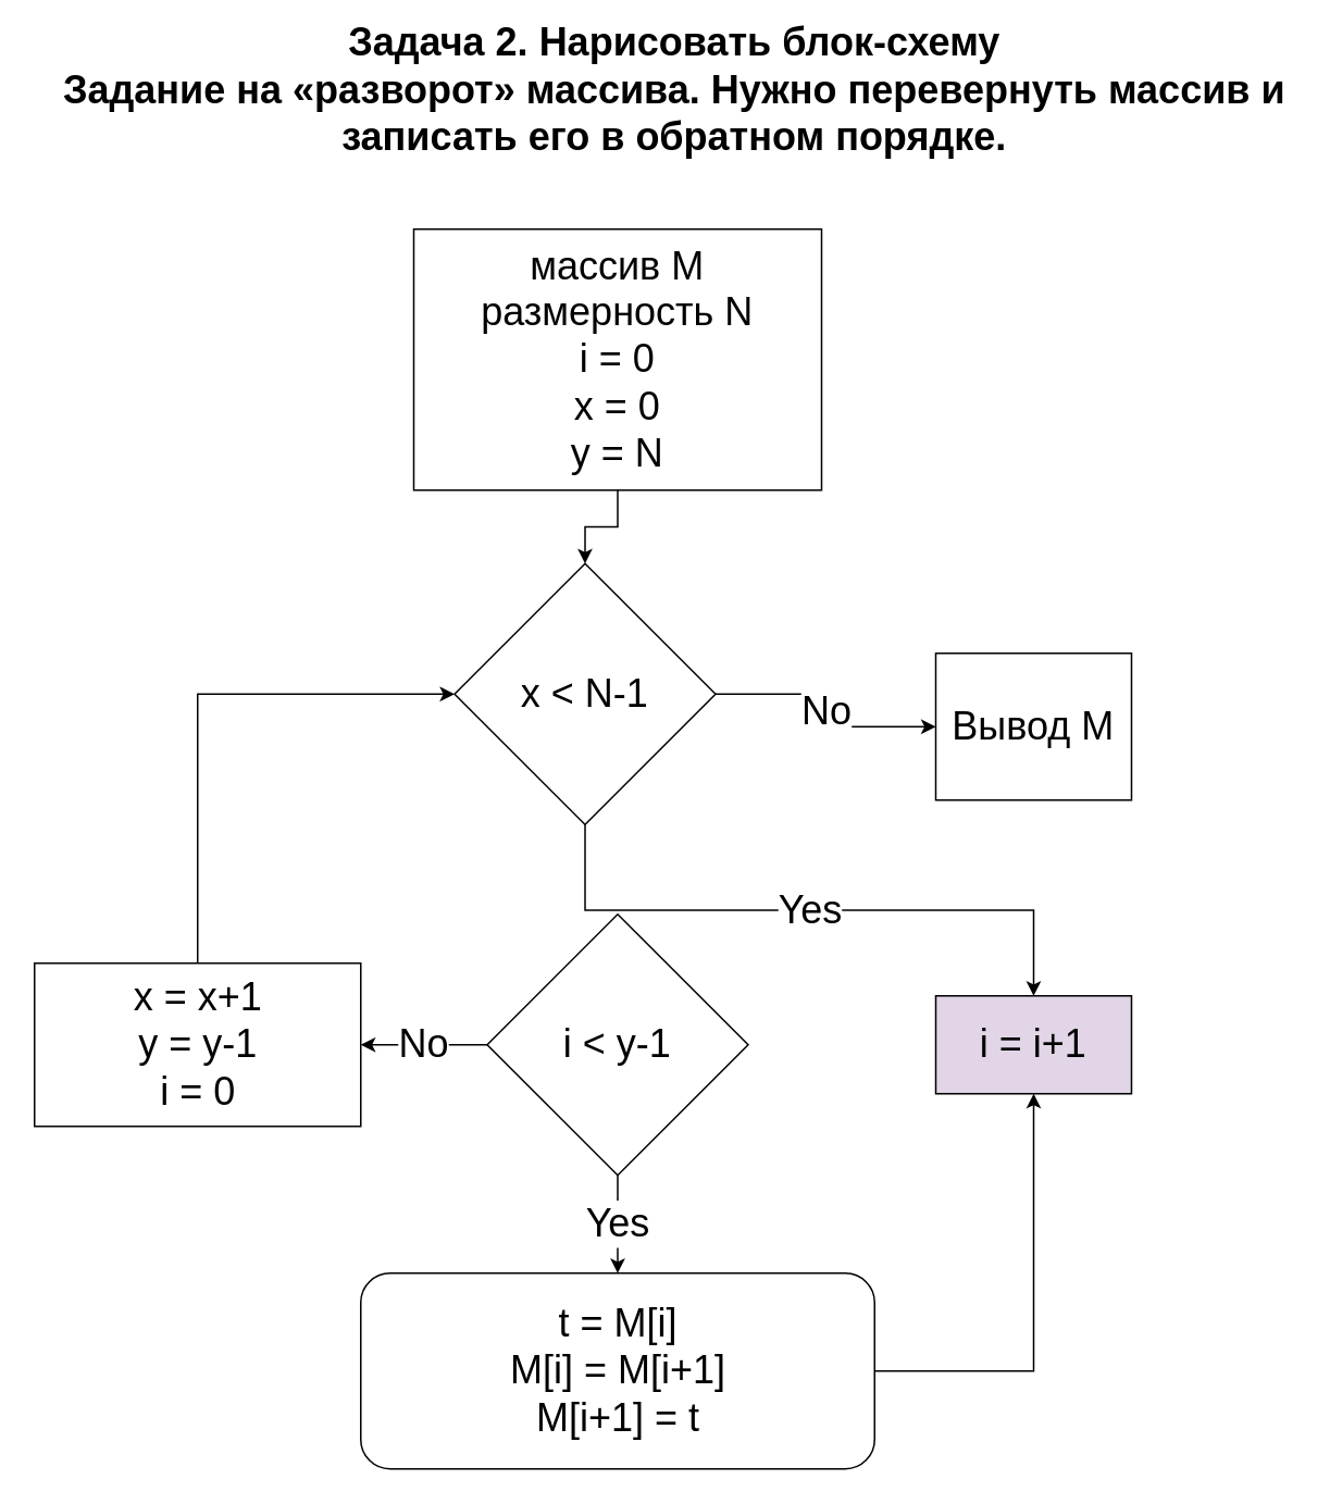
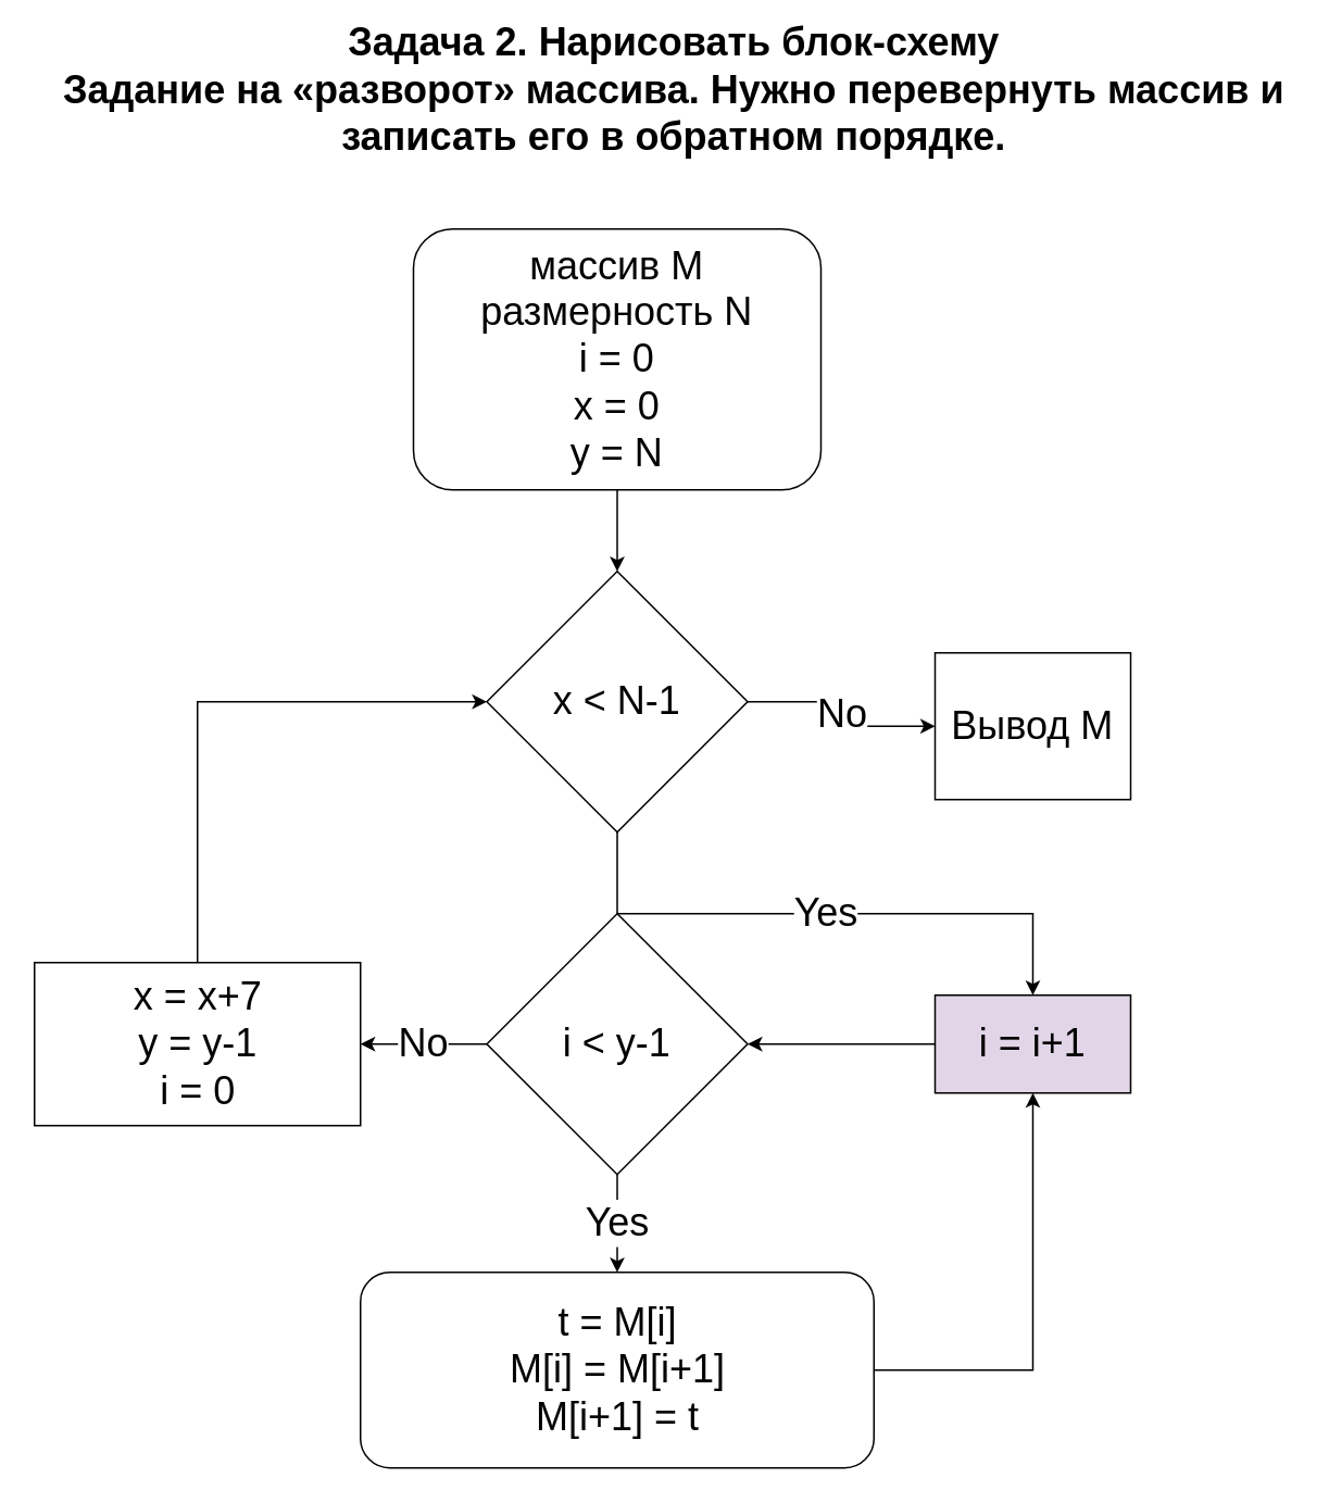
- <mxCell id="3" value="&lt;span style=&quot;font-size: 24px;&quot;&gt;массив M&lt;br&gt;размерность N&lt;br&gt;i = 0&lt;br&gt;x = 0&lt;br&gt;y = N&lt;br&gt;&lt;/span&gt;" style="rounded=0;whiteSpace=wrap;html=1;" parent="1" vertex="1"><mxGeometry x="253" y="140" width="250" height="160" as="geometry" /></mxCell>
+ <mxCell id="3" value="&lt;span style=&quot;font-size: 24px;&quot;&gt;массив M&lt;br&gt;размерность N&lt;br&gt;i = 0&lt;br&gt;x = 0&lt;br&gt;y = N&lt;br&gt;&lt;/span&gt;" style="whiteSpace=wrap;html=1;rounded=1;" parent="1" vertex="1"><mxGeometry x="253" y="140" width="250" height="160" as="geometry" /></mxCell>
- <mxCell id="6" value="x &amp;lt; N-1" style="rhombus;whiteSpace=wrap;html=1;fontSize=24;" parent="1" vertex="1"><mxGeometry x="278" y="345" width="160" height="160" as="geometry" /></mxCell>
+ <mxCell id="6" value="x &amp;lt; N-1" style="rhombus;whiteSpace=wrap;html=1;fontSize=24;" parent="1" vertex="1"><mxGeometry x="298" y="350" width="160" height="160" as="geometry" /></mxCell>
- <mxCell id="15" value="x = x+1&lt;br&gt;y = y-1&lt;br&gt;i = 0" style="rounded=0;whiteSpace=wrap;html=1;fontSize=24;" parent="1" vertex="1"><mxGeometry x="20.5" y="590" width="200" height="100" as="geometry" /></mxCell>
+ <mxCell id="15" value="x = x+7&lt;br&gt;y = y-1&lt;br&gt;i = 0" style="rounded=0;whiteSpace=wrap;html=1;fontSize=24;" parent="1" vertex="1"><mxGeometry x="20.5" y="590" width="200" height="100" as="geometry" /></mxCell>
+ <mxCell id="12" style="edgeStyle=orthogonalEdgeStyle;rounded=0;orthogonalLoop=1;jettySize=auto;html=1;exitX=0;exitY=0.5;exitDx=0;exitDy=0;entryX=1;entryY=0.5;entryDx=0;entryDy=0;fontSize=24;" parent="1" source="13" target="9" edge="1"><mxGeometry relative="1" as="geometry" /></mxCell>
